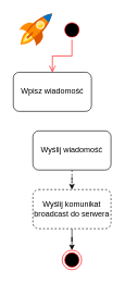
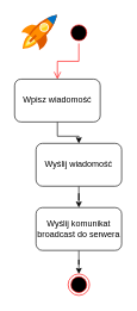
+ <mxCell id="5" value="" style="edgeStyle=orthogonalEdgeStyle;rounded=0;orthogonalLoop=1;jettySize=auto;html=1;" edge="1" parent="1" source="6" target="8"><mxGeometry relative="1" as="geometry" /></mxCell>
- <mxCell id="7" value="" style="edgeStyle=orthogonalEdgeStyle;rounded=0;orthogonalLoop=1;jettySize=auto;html=1;dashed=1;" edge="1" parent="1" source="8" target="10"><mxGeometry relative="1" as="geometry" /></mxCell>
+ <mxCell id="7" value="" style="edgeStyle=orthogonalEdgeStyle;rounded=0;orthogonalLoop=1;jettySize=auto;html=1;" edge="1" parent="1" source="8" target="10"><mxGeometry relative="1" as="geometry" /></mxCell>
- <mxCell id="10" value="Wyślij komunikat broadcast do serwera" style="rounded=1;whiteSpace=wrap;html=1;dashed=1;" vertex="1" parent="1"><mxGeometry x="50" y="290" width="120" height="60" as="geometry" /></mxCell>
+ <mxCell id="10" value="Wyślij komunikat broadcast do serwera" style="rounded=1;whiteSpace=wrap;html=1;" vertex="1" parent="1"><mxGeometry x="50" y="290" width="120" height="60" as="geometry" /></mxCell>
